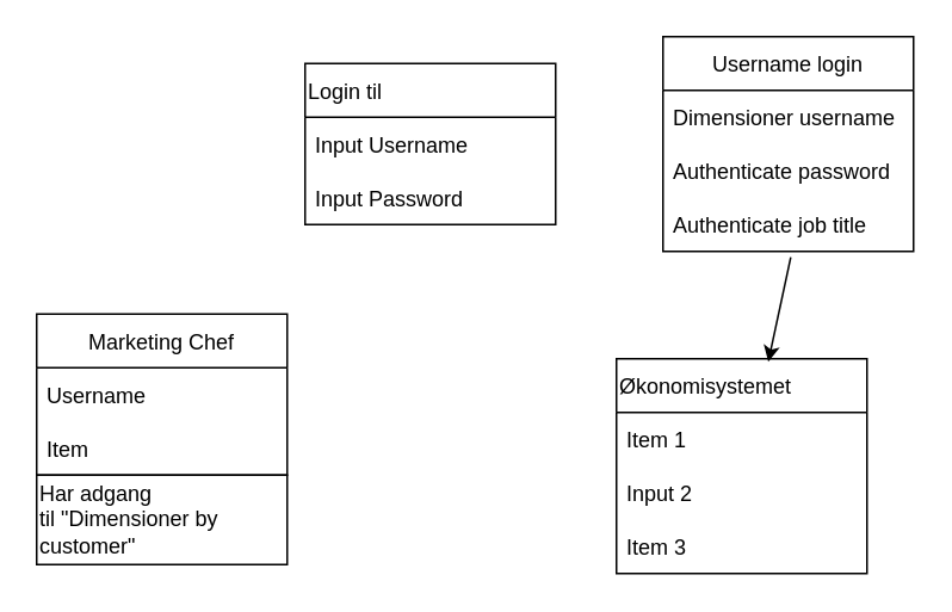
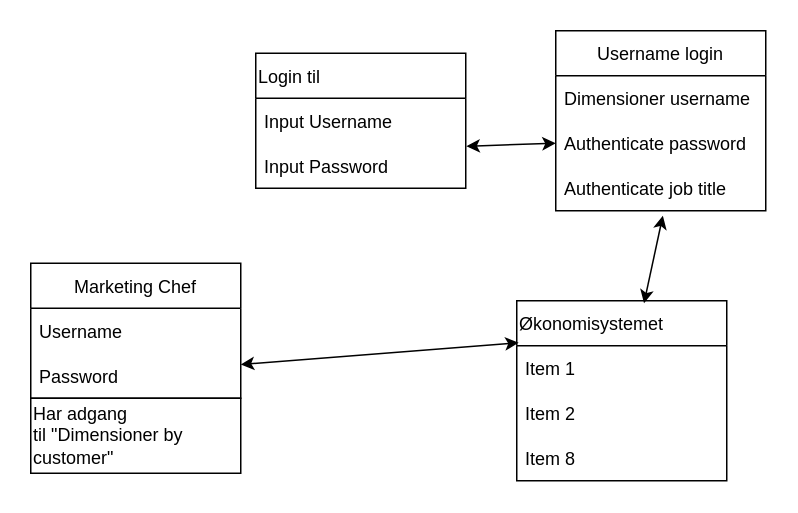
+ <mxCell id="18" value="" style="endArrow=classic;startArrow=classic;html=1;rounded=0;entryX=0;entryY=0.5;entryDx=0;entryDy=0;exitX=1.003;exitY=1.067;exitDx=0;exitDy=0;exitPerimeter=0;" edge="1" parent="1" source="15" target="7"><mxGeometry width="50" height="50" relative="1" as="geometry"><mxPoint x="330" y="245" as="sourcePoint" /><mxPoint x="380" y="195" as="targetPoint" /></mxGeometry></mxCell>
- <mxCell id="19" value="" style="endArrow=none;startArrow=classic;html=1;rounded=0;entryX=0.51;entryY=1.109;entryDx=0;entryDy=0;entryPerimeter=0;exitX=0.606;exitY=0.014;exitDx=0;exitDy=0;exitPerimeter=0;" edge="1" parent="1" source="10" target="8"><mxGeometry width="50" height="50" relative="1" as="geometry"><mxPoint x="330" y="245" as="sourcePoint" /><mxPoint x="380" y="195" as="targetPoint" /></mxGeometry></mxCell>
+ <mxCell id="19" value="" style="endArrow=classic;startArrow=classic;html=1;rounded=0;entryX=0.51;entryY=1.109;entryDx=0;entryDy=0;entryPerimeter=0;exitX=0.606;exitY=0.014;exitDx=0;exitDy=0;exitPerimeter=0;" edge="1" parent="1" source="10" target="8"><mxGeometry width="50" height="50" relative="1" as="geometry"><mxPoint x="330" y="245" as="sourcePoint" /><mxPoint x="380" y="195" as="targetPoint" /></mxGeometry></mxCell>
+ <mxCell id="17" value="" style="endArrow=classic;startArrow=classic;html=1;rounded=0;exitX=1;exitY=0.75;exitDx=0;exitDy=0;entryX=0.009;entryY=-0.067;entryDx=0;entryDy=0;entryPerimeter=0;" edge="1" parent="1" source="2" target="11"><mxGeometry width="50" height="50" relative="1" as="geometry"><mxPoint x="330" y="245" as="sourcePoint" /><mxPoint x="380" y="195" as="targetPoint" /></mxGeometry></mxCell>
- <mxCell id="4" value="Item" style="text;strokeColor=none;fillColor=none;align=left;verticalAlign=middle;spacingLeft=4;spacingRight=4;overflow=hidden;points=[[0,0.5],[1,0.5]];portConstraint=eastwest;rotatable=0;" vertex="1" parent="2"><mxGeometry y="60" width="140" height="30" as="geometry" /></mxCell>
+ <mxCell id="4" value="Password" style="text;strokeColor=none;fillColor=none;align=left;verticalAlign=middle;spacingLeft=4;spacingRight=4;overflow=hidden;points=[[0,0.5],[1,0.5]];portConstraint=eastwest;rotatable=0;" vertex="1" parent="2"><mxGeometry y="60" width="140" height="30" as="geometry" /></mxCell>
- <mxCell id="12" value="Input 2" style="text;strokeColor=none;fillColor=none;align=left;verticalAlign=middle;spacingLeft=4;spacingRight=4;overflow=hidden;points=[[0,0.5],[1,0.5]];portConstraint=eastwest;rotatable=0;" vertex="1" parent="10"><mxGeometry y="60" width="140" height="30" as="geometry" /></mxCell>
+ <mxCell id="12" value="Item 2" style="text;strokeColor=none;fillColor=none;align=left;verticalAlign=middle;spacingLeft=4;spacingRight=4;overflow=hidden;points=[[0,0.5],[1,0.5]];portConstraint=eastwest;rotatable=0;" vertex="1" parent="10"><mxGeometry y="60" width="140" height="30" as="geometry" /></mxCell>
- <mxCell id="13" value="Item 3" style="text;strokeColor=none;fillColor=none;align=left;verticalAlign=middle;spacingLeft=4;spacingRight=4;overflow=hidden;points=[[0,0.5],[1,0.5]];portConstraint=eastwest;rotatable=0;" vertex="1" parent="10"><mxGeometry y="90" width="140" height="30" as="geometry" /></mxCell>
+ <mxCell id="13" value="Item 8" style="text;strokeColor=none;fillColor=none;align=left;verticalAlign=middle;spacingLeft=4;spacingRight=4;overflow=hidden;points=[[0,0.5],[1,0.5]];portConstraint=eastwest;rotatable=0;" vertex="1" parent="10"><mxGeometry y="90" width="140" height="30" as="geometry" /></mxCell>
